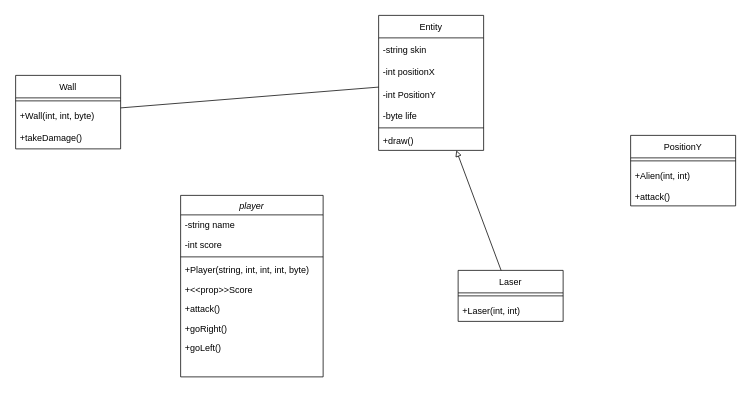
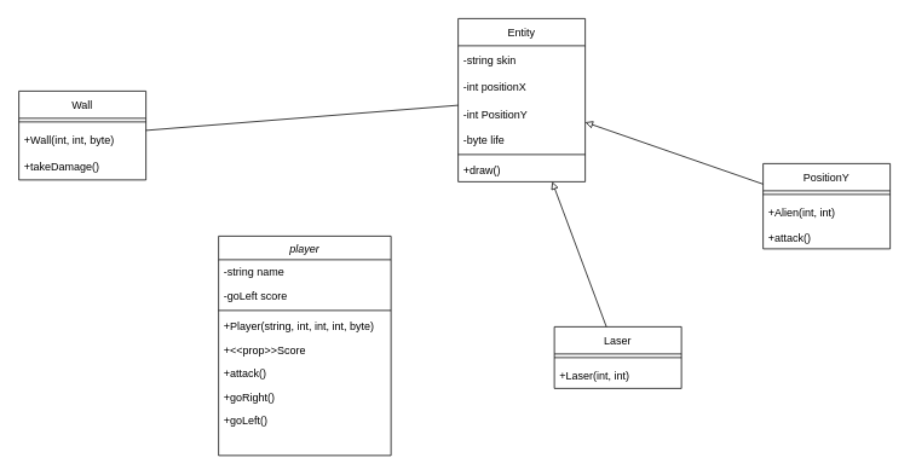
+ <mxCell id="27" value="" style="endArrow=block;html=1;rounded=0;endFill=0;" parent="1" source="11" target="19" edge="1"><mxGeometry width="50" height="50" relative="1" as="geometry"><mxPoint x="850" y="254" as="sourcePoint" /><mxPoint x="850" y="160" as="targetPoint" /></mxGeometry></mxCell>
- <mxCell id="4" value="-int score" style="text;align=left;verticalAlign=top;spacingLeft=4;spacingRight=4;overflow=hidden;rotatable=0;points=[[0,0.5],[1,0.5]];portConstraint=eastwest;rounded=0;shadow=0;html=0;" parent="2" vertex="1"><mxGeometry y="52" width="190" height="26" as="geometry" /></mxCell>
+ <mxCell id="4" value="-goLeft score" style="text;align=left;verticalAlign=top;spacingLeft=4;spacingRight=4;overflow=hidden;rotatable=0;points=[[0,0.5],[1,0.5]];portConstraint=eastwest;rounded=0;shadow=0;html=0;" parent="2" vertex="1"><mxGeometry y="52" width="190" height="26" as="geometry" /></mxCell>
